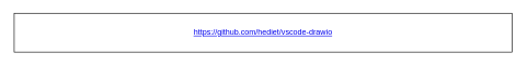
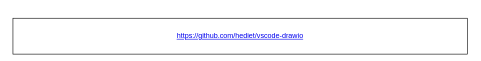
- <mxCell id="2" value="&lt;a href=&quot;https://github.com/hediet/vscode-drawio&quot;&gt;https://github.com/hediet/vscode-drawio&lt;/a&gt;" style="rounded=0;whiteSpace=wrap;html=1;" vertex="1" parent="1"><mxGeometry x="20" y="20" width="760" height="60" as="geometry" /></mxCell>
+ <mxCell id="2" value="&lt;a href=&quot;https://github.com/hediet/vscode-drawio&quot;&gt;https://github.com/hediet/vscode-drawio&lt;/a&gt;" style="rounded=0;whiteSpace=wrap;html=1;" vertex="1" parent="1"><mxGeometry x="20" y="30" width="760" height="60" as="geometry" /></mxCell>
